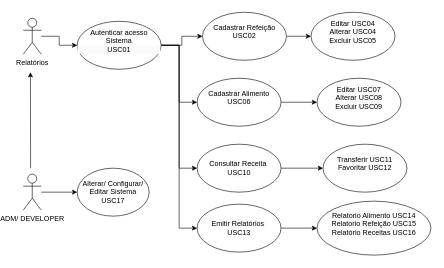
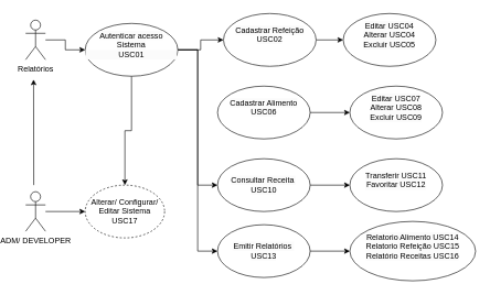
- <mxCell id="7" style="edgeStyle=orthogonalEdgeStyle;rounded=0;orthogonalLoop=1;jettySize=auto;html=1;entryX=0;entryY=0.5;entryDx=0;entryDy=0;" edge="1" parent="1" source="10" target="16"><mxGeometry relative="1" as="geometry" /></mxCell>
+ <mxCell id="7" style="edgeStyle=orthogonalEdgeStyle;rounded=0;orthogonalLoop=1;jettySize=auto;html=1;" edge="1" parent="1" source="10" target="24"><mxGeometry relative="1" as="geometry" /></mxCell>
- <mxCell id="20" value="&#10;&lt;span style=&quot;color: rgb(0, 0, 0); font-family: Helvetica; font-size: 12px; font-style: normal; font-variant-ligatures: normal; font-variant-caps: normal; font-weight: 400; letter-spacing: normal; orphans: 2; text-align: center; text-indent: 0px; text-transform: none; widows: 2; word-spacing: 0px; -webkit-text-stroke-width: 0px; white-space: normal; background-color: rgb(251, 251, 251); text-decoration-thickness: initial; text-decoration-style: initial; text-decoration-color: initial; display: inline !important; float: none;&quot;&gt;Transferir USC11&lt;/span&gt;&lt;div style=&quot;forced-color-adjust: none; color: rgb(0, 0, 0); font-family: Helvetica; font-size: 12px; font-style: normal; font-variant-ligatures: normal; font-variant-caps: normal; font-weight: 400; letter-spacing: normal; orphans: 2; text-align: center; text-indent: 0px; text-transform: none; widows: 2; word-spacing: 0px; -webkit-text-stroke-width: 0px; white-space: normal; background-color: rgb(251, 251, 251); text-decoration-thickness: initial; text-decoration-style: initial; text-decoration-color: initial;&quot;&gt;&lt;div style=&quot;forced-color-adjust: none;&quot;&gt;Favoritar&amp;nbsp;&lt;span style=&quot;forced-color-adjust: none; background-color: initial;&quot;&gt;USC12&lt;/span&gt;&lt;/div&gt;&lt;/div&gt;&#10;&#10;" style="ellipse;whiteSpace=wrap;html=1;" vertex="1" parent="1"><mxGeometry x="520" y="240" width="140" height="80" as="geometry" /></mxCell>
+ <mxCell id="20" value="&#10;&lt;span style=&quot;color: rgb(0, 0, 0); font-family: Helvetica; font-size: 12px; font-style: normal; font-variant-ligatures: normal; font-variant-caps: normal; font-weight: 400; letter-spacing: normal; orphans: 2; text-align: center; text-indent: 0px; text-transform: none; widows: 2; word-spacing: 0px; -webkit-text-stroke-width: 0px; white-space: normal; background-color: rgb(251, 251, 251); text-decoration-thickness: initial; text-decoration-style: initial; text-decoration-color: initial; display: inline !important; float: none;&quot;&gt;Transferir USC11&lt;/span&gt;&lt;div style=&quot;forced-color-adjust: none; color: rgb(0, 0, 0); font-family: Helvetica; font-size: 12px; font-style: normal; font-variant-ligatures: normal; font-variant-caps: normal; font-weight: 400; letter-spacing: normal; orphans: 2; text-align: center; text-indent: 0px; text-transform: none; widows: 2; word-spacing: 0px; -webkit-text-stroke-width: 0px; white-space: normal; background-color: rgb(251, 251, 251); text-decoration-thickness: initial; text-decoration-style: initial; text-decoration-color: initial;&quot;&gt;&lt;div style=&quot;forced-color-adjust: none;&quot;&gt;Favoritar&amp;nbsp;&lt;span style=&quot;forced-color-adjust: none; background-color: initial;&quot;&gt;USC12&lt;/span&gt;&lt;/div&gt;&lt;/div&gt;&#10;&#10;" style="ellipse;whiteSpace=wrap;html=1;" vertex="1" parent="1"><mxGeometry x="510" y="240" width="140" height="80" as="geometry" /></mxCell>
- <mxCell id="24" value="Alterar/ Configurar/ Editar Sistema&lt;div&gt;USC17&lt;/div&gt;" style="ellipse;whiteSpace=wrap;html=1;" vertex="1" parent="1"><mxGeometry x="110" y="280" width="120" height="80" as="geometry" /></mxCell>
+ <mxCell id="24" value="Alterar/ Configurar/ Editar Sistema&lt;div&gt;USC17&lt;/div&gt;" style="ellipse;whiteSpace=wrap;html=1;dashed=1;" vertex="1" parent="1"><mxGeometry x="110" y="280" width="120" height="80" as="geometry" /></mxCell>
